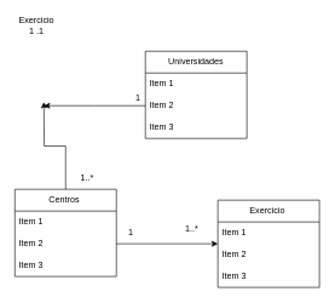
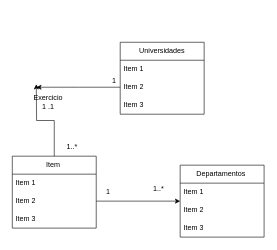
- <mxCell id="21" value="Exercicio 1 .1" style="text;strokeColor=none;align=center;fillColor=none;html=1;verticalAlign=middle;whiteSpace=wrap;rounded=0;" vertex="1" parent="1"><mxGeometry x="20" y="20" width="60" height="30" as="geometry" /></mxCell>
+ <mxCell id="21" value="Exercicio 1 .1" style="text;strokeColor=none;align=center;fillColor=none;html=1;verticalAlign=middle;whiteSpace=wrap;rounded=0;" vertex="1" parent="1"><mxGeometry x="50" y="155" width="60" height="30" as="geometry" /></mxCell>
- <mxCell id="9" value="Centros&amp;nbsp;" style="swimlane;fontStyle=0;childLayout=stackLayout;horizontal=1;startSize=30;horizontalStack=0;resizeParent=1;resizeParentMax=0;resizeLast=0;collapsible=1;marginBottom=0;whiteSpace=wrap;html=1;" vertex="1" parent="1"><mxGeometry x="20" y="260" width="140" height="120" as="geometry" /></mxCell>
+ <mxCell id="9" value="Item&amp;nbsp;" style="swimlane;fontStyle=0;childLayout=stackLayout;horizontal=1;startSize=30;horizontalStack=0;resizeParent=1;resizeParentMax=0;resizeLast=0;collapsible=1;marginBottom=0;whiteSpace=wrap;html=1;" vertex="1" parent="1"><mxGeometry x="20" y="260" width="140" height="120" as="geometry" /></mxCell>
- <mxCell id="14" value="Exercicio&amp;nbsp;" style="swimlane;fontStyle=0;childLayout=stackLayout;horizontal=1;startSize=30;horizontalStack=0;resizeParent=1;resizeParentMax=0;resizeLast=0;collapsible=1;marginBottom=0;whiteSpace=wrap;html=1;" vertex="1" parent="1"><mxGeometry x="300" y="275" width="140" height="120" as="geometry" /></mxCell>
+ <mxCell id="14" value="Departamentos&amp;nbsp;" style="swimlane;fontStyle=0;childLayout=stackLayout;horizontal=1;startSize=30;horizontalStack=0;resizeParent=1;resizeParentMax=0;resizeLast=0;collapsible=1;marginBottom=0;whiteSpace=wrap;html=1;" vertex="1" parent="1"><mxGeometry x="300" y="275" width="140" height="120" as="geometry" /></mxCell>
